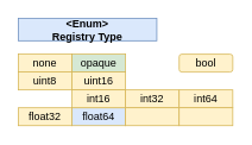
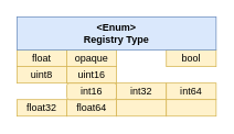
- <mxCell id="12" value="&lt;b&gt;&amp;lt;Enum&amp;gt;&lt;br&gt;Registry Type&lt;/b&gt;" style="rounded=0;whiteSpace=wrap;html=1;align=center;fillColor=#dae8fc;strokeColor=#6c8ebf;" parent="1" vertex="1"><mxGeometry x="20" y="20" width="155" height="25" as="geometry" /></mxCell>
+ <mxCell id="12" value="&lt;b&gt;&amp;lt;Enum&amp;gt;&lt;br&gt;Registry Type&lt;/b&gt;" style="rounded=0;whiteSpace=wrap;html=1;align=center;fillColor=#dae8fc;strokeColor=#6c8ebf;" parent="1" vertex="1"><mxGeometry x="20" y="20" width="240" height="40" as="geometry" /></mxCell>
- <mxCell id="10" value="none" style="rounded=0;whiteSpace=wrap;html=1;fillColor=#fff2cc;strokeColor=#d6b656;" vertex="1" parent="1"><mxGeometry x="20" y="60" width="60" height="20" as="geometry" /></mxCell>
+ <mxCell id="10" value="float" style="rounded=0;whiteSpace=wrap;html=1;fillColor=#fff2cc;strokeColor=#d6b656;" vertex="1" parent="1"><mxGeometry x="20" y="60" width="60" height="20" as="geometry" /></mxCell>
- <mxCell id="11" value="opaque" style="rounded=0;whiteSpace=wrap;html=1;fillColor=#d5e8d4;strokeColor=#d6b656;" vertex="1" parent="1"><mxGeometry x="80" y="60" width="60" height="20" as="geometry" /></mxCell>
+ <mxCell id="11" value="opaque" style="rounded=0;whiteSpace=wrap;html=1;fillColor=#fff2cc;strokeColor=#d6b656;" vertex="1" parent="1"><mxGeometry x="80" y="60" width="60" height="20" as="geometry" /></mxCell>
- <mxCell id="2" value="bool" style="whiteSpace=wrap;html=1;fillColor=#fff2cc;strokeColor=#d6b656;rounded=1;" parent="1" vertex="1"><mxGeometry x="200" y="60" width="60" height="20" as="geometry" /></mxCell>
+ <mxCell id="2" value="bool" style="rounded=0;whiteSpace=wrap;html=1;fillColor=#fff2cc;strokeColor=#d6b656;" parent="1" vertex="1"><mxGeometry x="200" y="60" width="60" height="20" as="geometry" /></mxCell>
- <mxCell id="7" value="int16" style="rounded=0;whiteSpace=wrap;html=1;fillColor=#fff2cc;strokeColor=#d6b656;" parent="1" vertex="1"><mxGeometry x="80" y="100" width="60" height="20" as="geometry" /></mxCell>
+ <mxCell id="7" value="int16" style="whiteSpace=wrap;html=1;fillColor=#fff2cc;strokeColor=#d6b656;rounded=1;" parent="1" vertex="1"><mxGeometry x="80" y="100" width="60" height="20" as="geometry" /></mxCell>
- <mxCell id="4" value="float64" style="rounded=0;whiteSpace=wrap;html=1;fillColor=#dae8fc;strokeColor=#d6b656;" parent="1" vertex="1"><mxGeometry x="80" y="120" width="60" height="20" as="geometry" /></mxCell>
+ <mxCell id="4" value="float64" style="rounded=0;whiteSpace=wrap;html=1;fillColor=#fff2cc;strokeColor=#d6b656;" parent="1" vertex="1"><mxGeometry x="80" y="120" width="60" height="20" as="geometry" /></mxCell>
